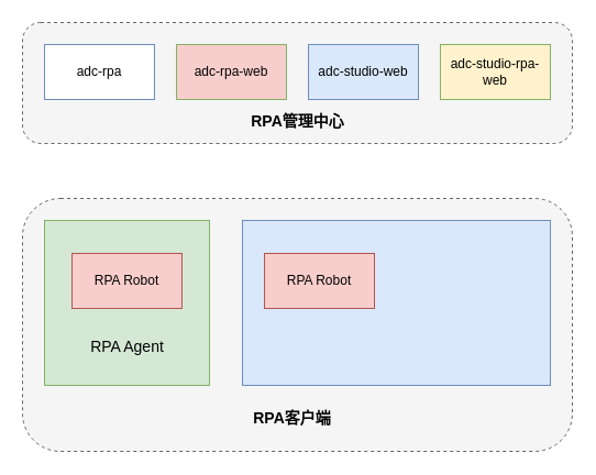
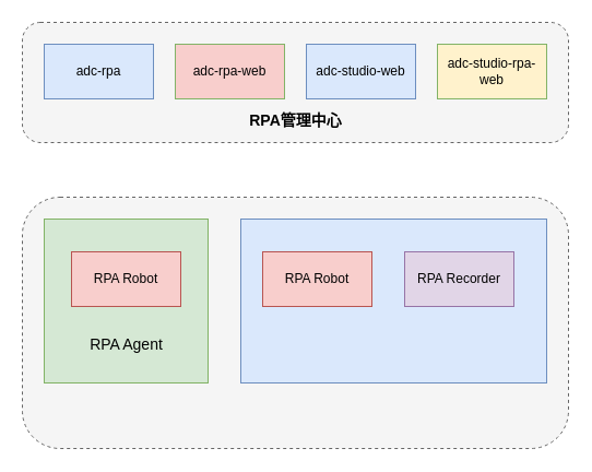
- <mxCell id="3" value="adc-rpa" style="rounded=0;whiteSpace=wrap;html=1;fontFamily=Helvetica;fontSize=12;fillColor=#ffffff;strokeColor=#6c8ebf;" vertex="1" parent="1"><mxGeometry x="40" y="40" width="100" height="50" as="geometry" /></mxCell>
+ <mxCell id="3" value="adc-rpa" style="rounded=0;whiteSpace=wrap;html=1;fontFamily=Helvetica;fontSize=12;fillColor=#dae8fc;strokeColor=#6c8ebf;" vertex="1" parent="1"><mxGeometry x="40" y="40" width="100" height="50" as="geometry" /></mxCell>
+ <mxCell id="13" value="RPA Recorder" style="rounded=0;whiteSpace=wrap;html=1;fontFamily=Helvetica;fontSize=12;fillColor=#e1d5e7;strokeColor=#9673a6;" vertex="1" parent="1"><mxGeometry x="370" y="230" width="100" height="50" as="geometry" /></mxCell>
- <mxCell id="17" value="RPA客户端" style="text;html=1;align=center;verticalAlign=middle;resizable=0;points=[];autosize=1;strokeColor=none;fillColor=none;fontSize=14;fontFamily=Helvetica;fontStyle=1" vertex="1" parent="1"><mxGeometry x="220" y="370" width="90" height="20" as="geometry" /></mxCell>
